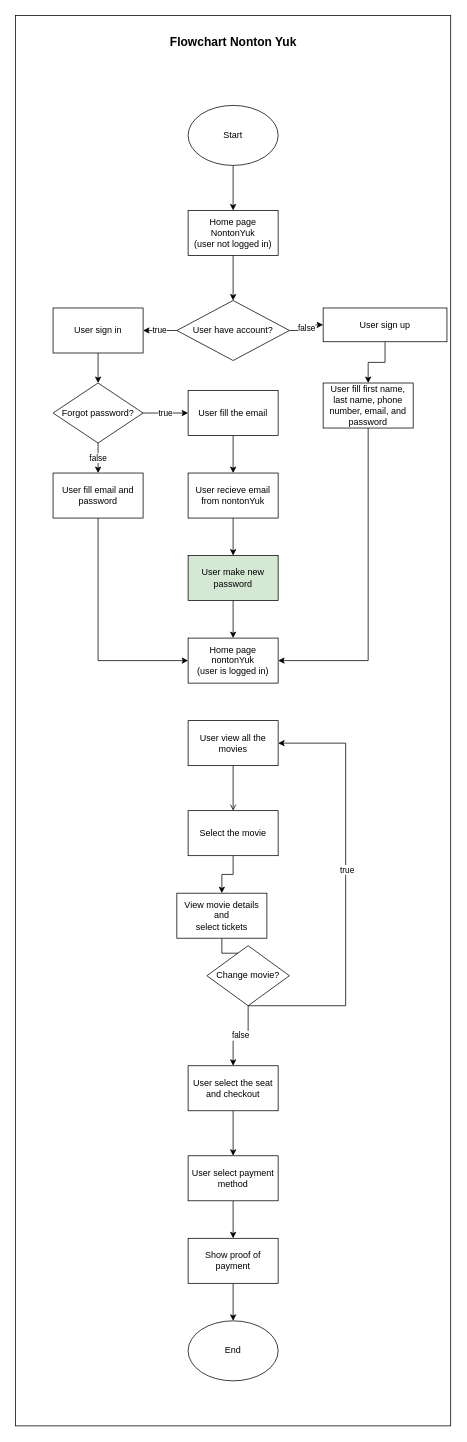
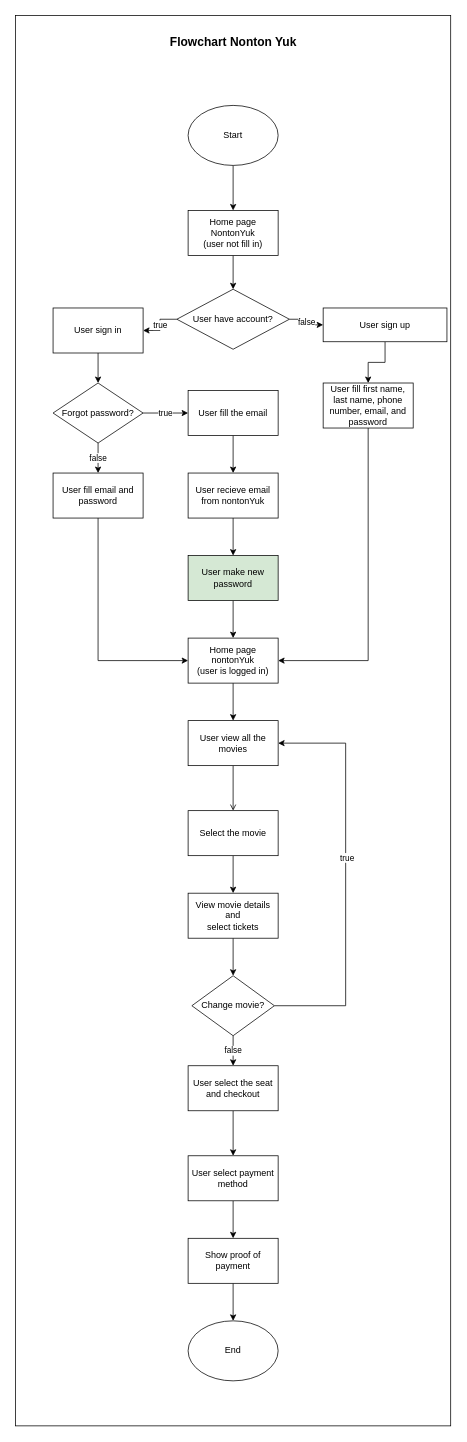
- <mxCell id="27" value="Home page NontonYuk&lt;br&gt;(user not logged in)" style="rounded=0;whiteSpace=wrap;html=1;" parent="1" vertex="1"><mxGeometry x="250" y="280" width="120" height="60" as="geometry" /></mxCell>
+ <mxCell id="27" value="Home page NontonYuk&lt;br&gt;(user not fill in)" style="rounded=0;whiteSpace=wrap;html=1;" parent="1" vertex="1"><mxGeometry x="250" y="280" width="120" height="60" as="geometry" /></mxCell>
- <mxCell id="6" value="User have account?" style="rhombus;whiteSpace=wrap;html=1;" parent="1" vertex="1"><mxGeometry x="235" y="400" width="150" height="80" as="geometry" /></mxCell>
+ <mxCell id="6" value="User have account?" style="rhombus;whiteSpace=wrap;html=1;" parent="1" vertex="1"><mxGeometry x="235" y="385" width="150" height="80" as="geometry" /></mxCell>
+ <mxCell id="24" value="" style="edgeStyle=orthogonalEdgeStyle;rounded=0;orthogonalLoop=1;jettySize=auto;html=1;" parent="1" source="25" target="29" edge="1"><mxGeometry relative="1" as="geometry" /></mxCell>
- <mxCell id="33" value="View movie details&lt;br&gt;and&lt;br&gt;select tickets" style="whiteSpace=wrap;html=1;rounded=0;" parent="1" vertex="1"><mxGeometry x="235" y="1190" width="120" height="60" as="geometry" /></mxCell>
+ <mxCell id="33" value="View movie details&lt;br&gt;and&lt;br&gt;select tickets" style="whiteSpace=wrap;html=1;rounded=0;" parent="1" vertex="1"><mxGeometry x="250" y="1190" width="120" height="60" as="geometry" /></mxCell>
- <mxCell id="43" value="Change movie?" style="rhombus;whiteSpace=wrap;html=1;" parent="1" vertex="1"><mxGeometry x="275" y="1260" width="110" height="80" as="geometry" /></mxCell>
+ <mxCell id="43" value="Change movie?" style="rhombus;whiteSpace=wrap;html=1;" parent="1" vertex="1"><mxGeometry x="255" y="1300" width="110" height="80" as="geometry" /></mxCell>
